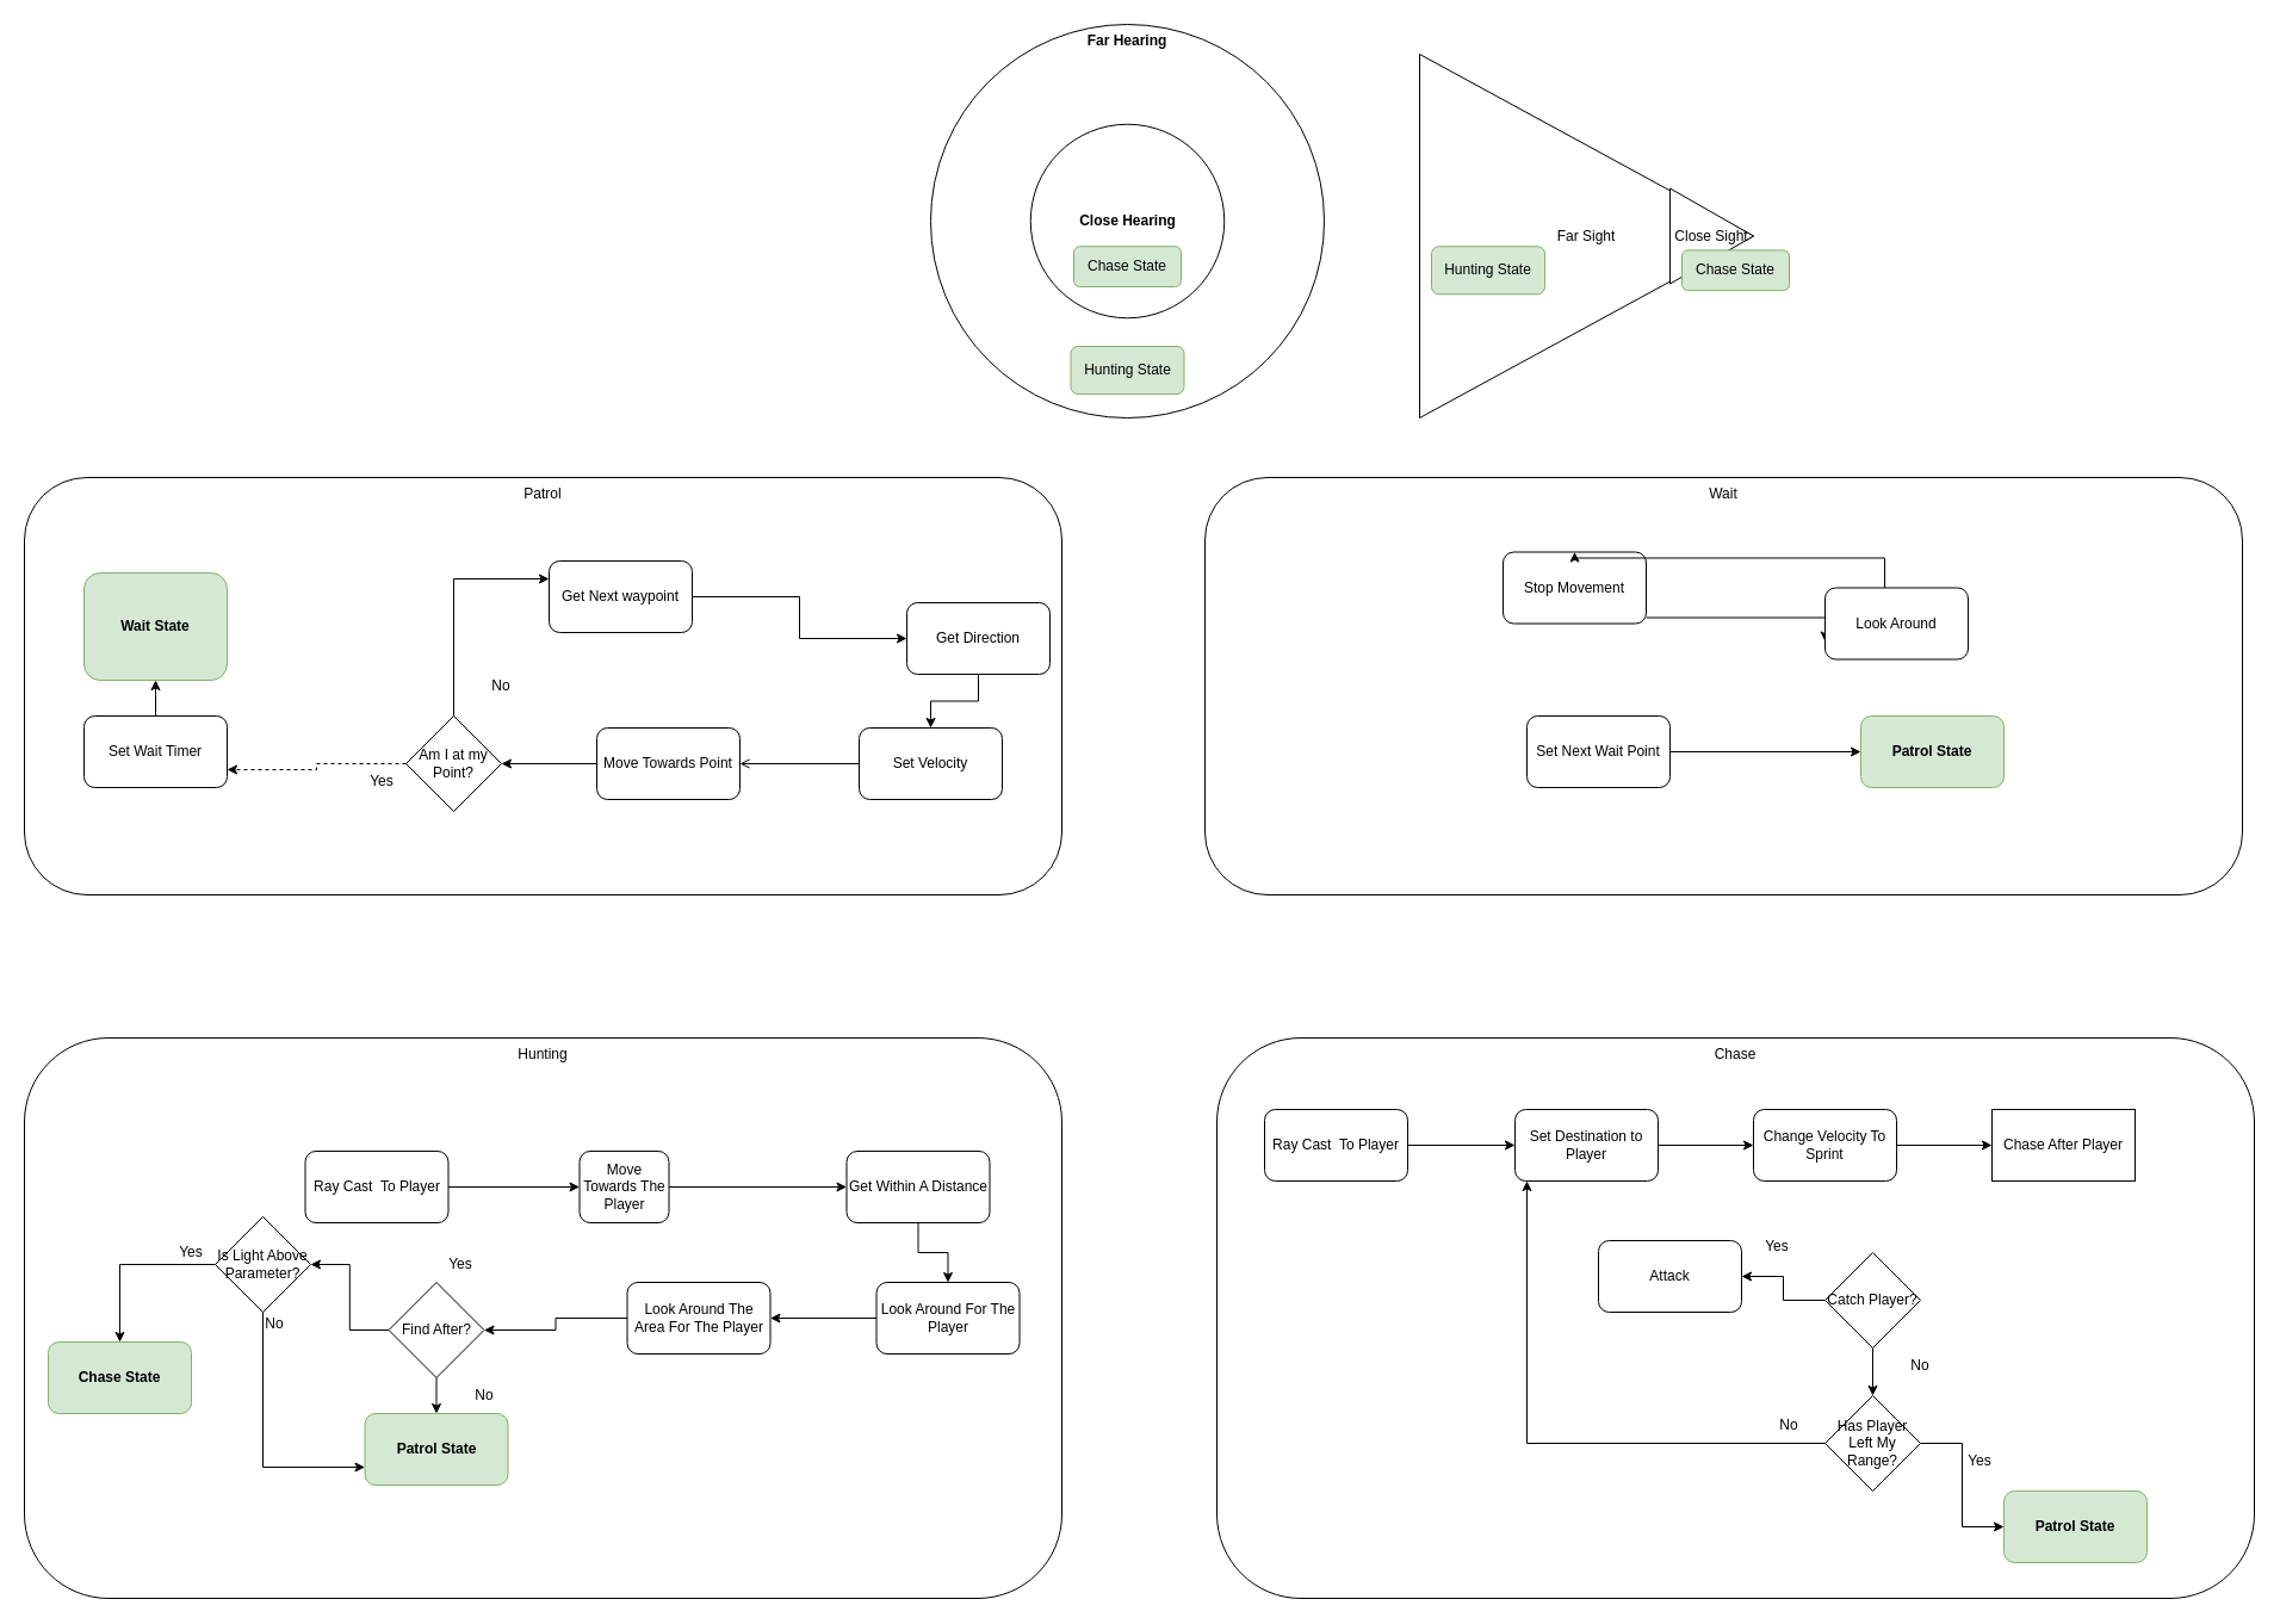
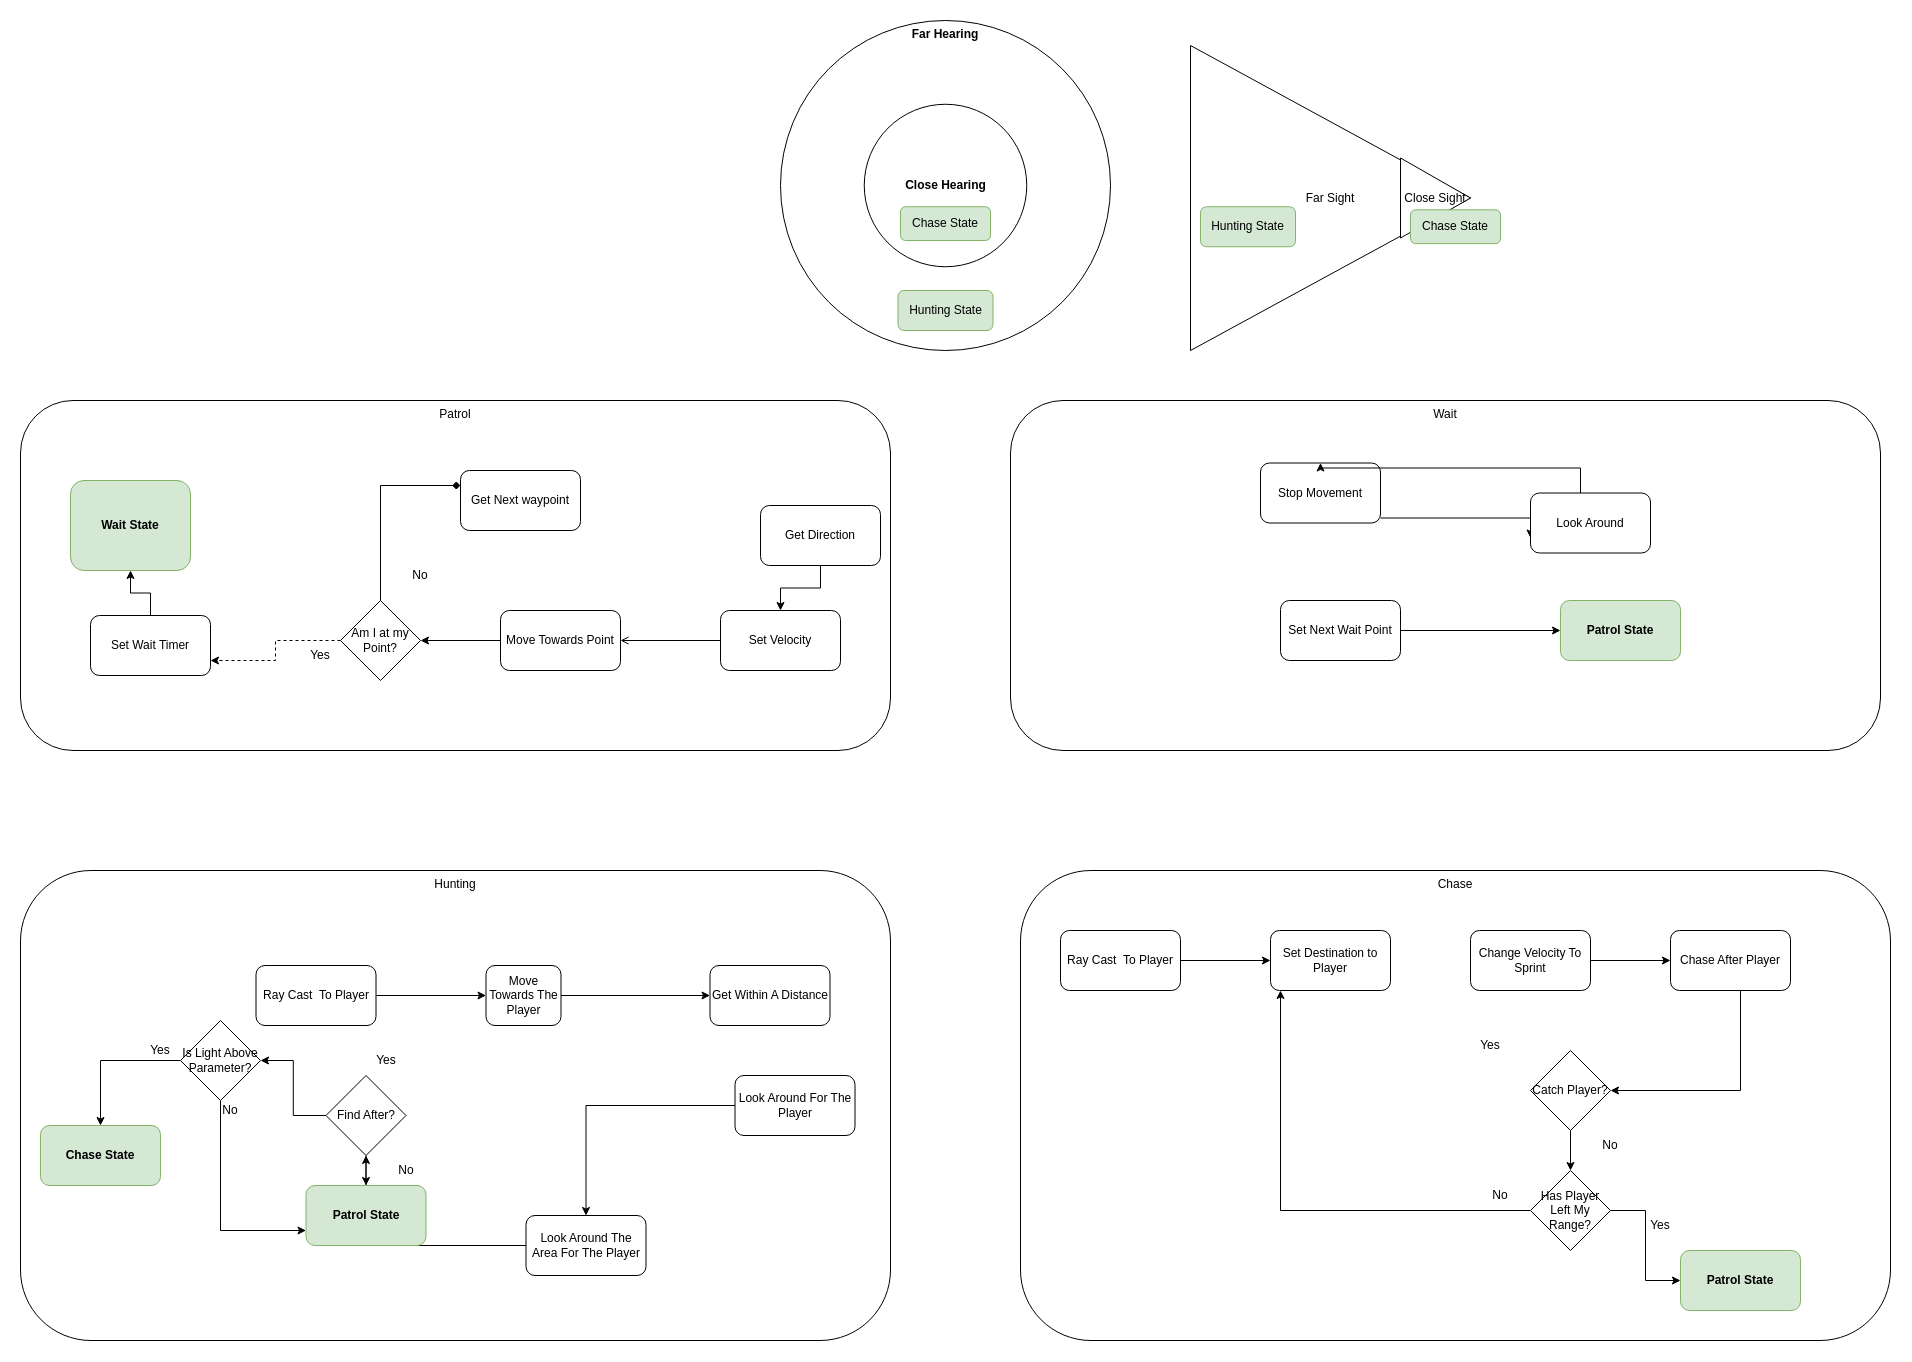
- <mxCell id="14" style="edgeStyle=orthogonalEdgeStyle;rounded=0;orthogonalLoop=1;jettySize=auto;html=1;entryX=0;entryY=0.25;entryDx=0;entryDy=0;" parent="1" source="15" target="6" edge="1"><mxGeometry relative="1" as="geometry"><Array as="points"><mxPoint x="380" y="485" /></Array></mxGeometry></mxCell>
+ <mxCell id="14" style="edgeStyle=orthogonalEdgeStyle;rounded=0;orthogonalLoop=1;jettySize=auto;html=1;entryX=0;entryY=0.25;entryDx=0;entryDy=0;endArrow=diamond;" parent="1" source="15" target="6" edge="1"><mxGeometry relative="1" as="geometry"><Array as="points"><mxPoint x="380" y="485" /></Array></mxGeometry></mxCell>
- <mxCell id="5" style="edgeStyle=orthogonalEdgeStyle;rounded=0;orthogonalLoop=1;jettySize=auto;html=1;" parent="1" source="6" target="8" edge="1"><mxGeometry relative="1" as="geometry" /></mxCell>
- <mxCell id="18" value="Set Wait Timer" style="rounded=1;whiteSpace=wrap;html=1;" parent="1" vertex="1"><mxGeometry x="70" y="600" width="120" height="60" as="geometry" /></mxCell>
+ <mxCell id="18" value="Set Wait Timer" style="rounded=1;whiteSpace=wrap;html=1;" parent="1" vertex="1"><mxGeometry x="90" y="615" width="120" height="60" as="geometry" /></mxCell>
- <mxCell id="49" style="edgeStyle=orthogonalEdgeStyle;rounded=0;orthogonalLoop=1;jettySize=auto;html=1;entryX=0;entryY=0.5;entryDx=0;entryDy=0;" parent="1" source="50" target="52" edge="1"><mxGeometry relative="1" as="geometry" /></mxCell>
- <mxCell id="54" value="Chase After Player" style="whiteSpace=wrap;html=1;rounded=0;" parent="1" vertex="1"><mxGeometry x="1670" y="930" width="120" height="60" as="geometry" /></mxCell>
+ <mxCell id="54" value="Chase After Player" style="rounded=1;whiteSpace=wrap;html=1;" parent="1" vertex="1"><mxGeometry x="1670" y="930" width="120" height="60" as="geometry" /></mxCell>
- <mxCell id="34" style="edgeStyle=orthogonalEdgeStyle;rounded=0;orthogonalLoop=1;jettySize=auto;html=1;" parent="1" source="35" target="37" edge="1"><mxGeometry relative="1" as="geometry" /></mxCell>
- <mxCell id="58" value="Attack" style="rounded=1;whiteSpace=wrap;html=1;" parent="1" vertex="1"><mxGeometry x="1340" y="1040" width="120" height="60" as="geometry" /></mxCell>
- <mxCell id="55" style="edgeStyle=orthogonalEdgeStyle;rounded=0;orthogonalLoop=1;jettySize=auto;html=1;entryX=1;entryY=0.5;entryDx=0;entryDy=0;" parent="1" source="57" target="58" edge="1"><mxGeometry relative="1" as="geometry" /></mxCell>
+ <mxCell id="53" style="edgeStyle=orthogonalEdgeStyle;rounded=0;orthogonalLoop=1;jettySize=auto;html=1;entryX=1;entryY=0.5;entryDx=0;entryDy=0;" parent="1" source="54" target="57" edge="1"><mxGeometry relative="1" as="geometry"><Array as="points"><mxPoint x="1740" y="1090" /></Array></mxGeometry></mxCell>
- <mxCell id="39" value="Look Around The Area For The Player" style="rounded=1;whiteSpace=wrap;html=1;" parent="1" vertex="1"><mxGeometry x="525.5" y="1075" width="120" height="60" as="geometry" /></mxCell>
+ <mxCell id="39" value="Look Around The Area For The Player" style="rounded=1;whiteSpace=wrap;html=1;" parent="1" vertex="1"><mxGeometry x="525.5" y="1215" width="120" height="60" as="geometry" /></mxCell>
